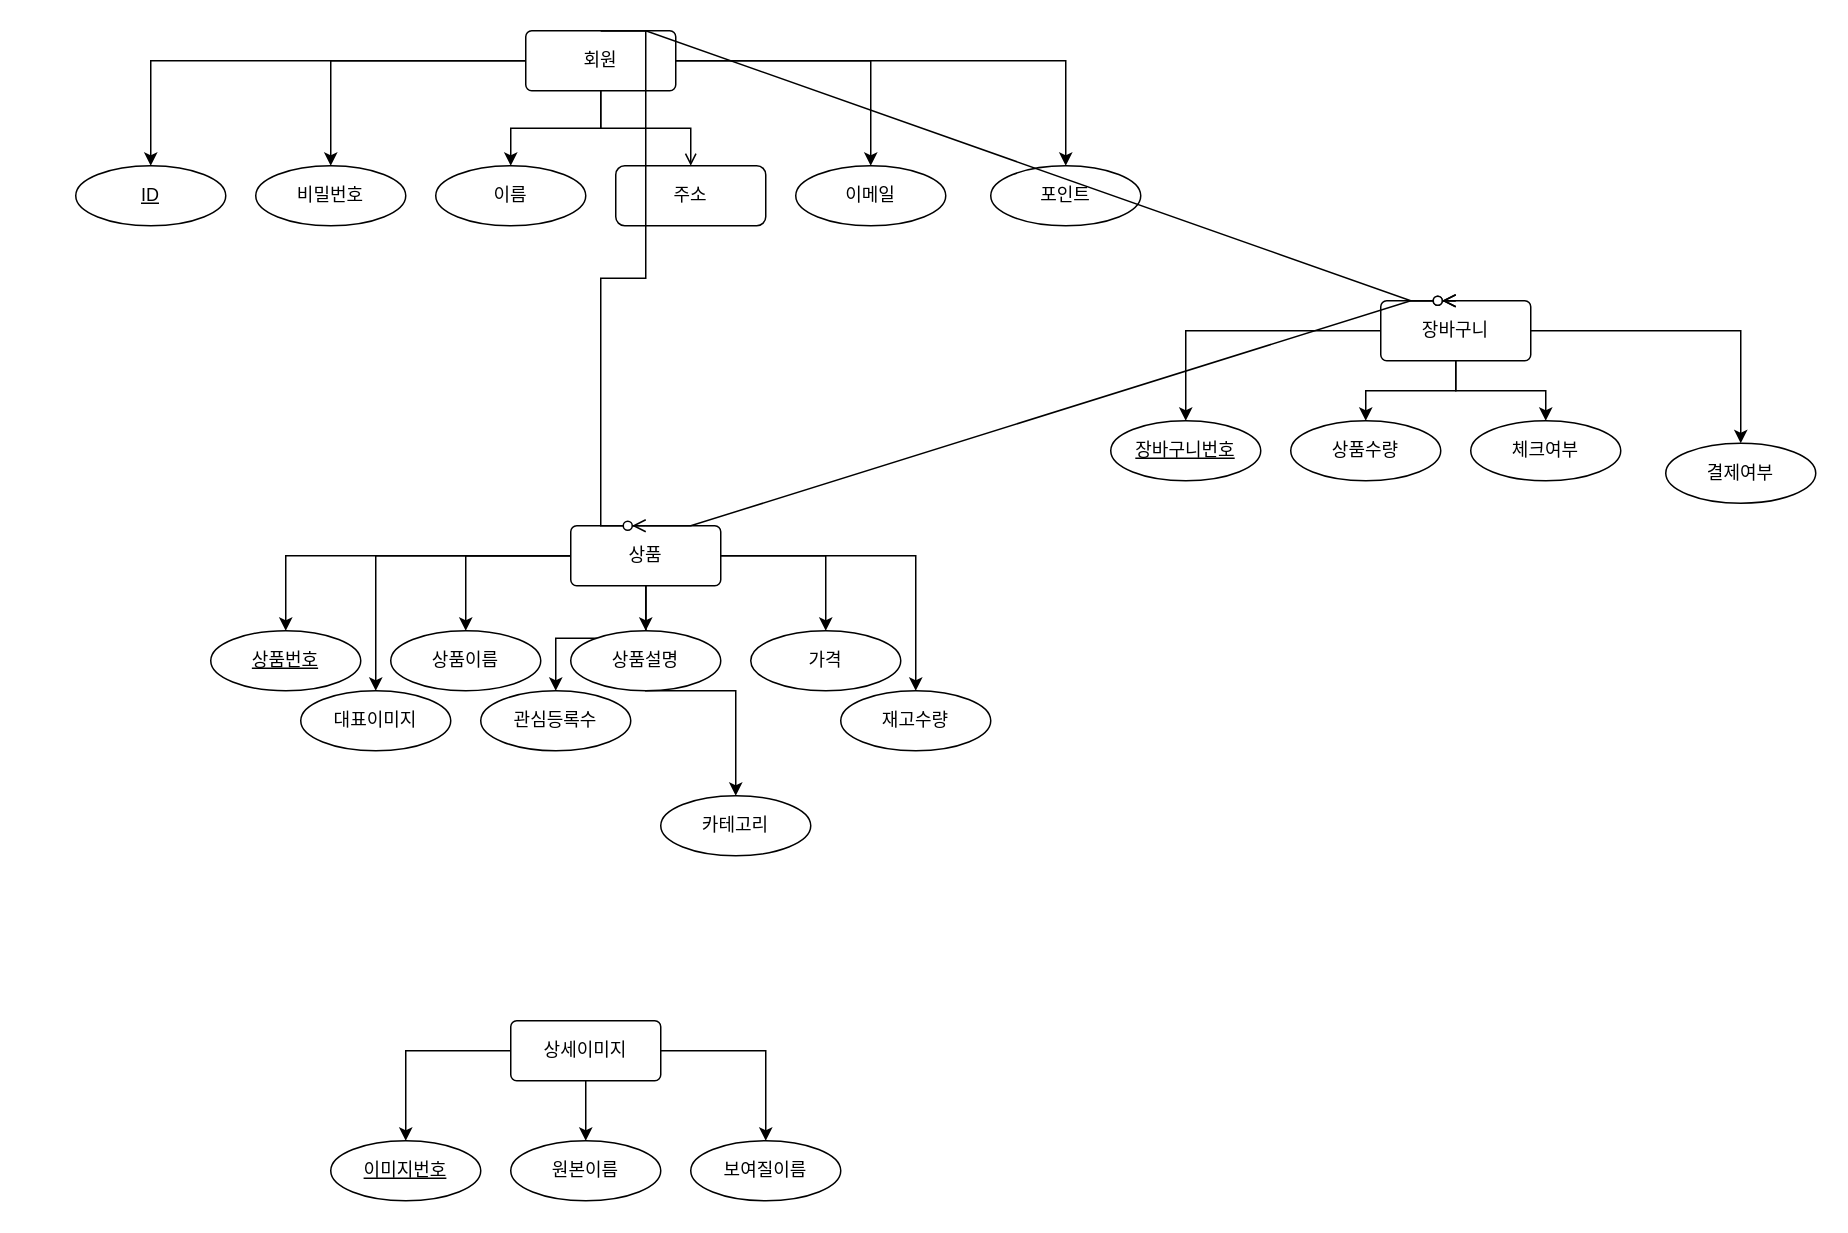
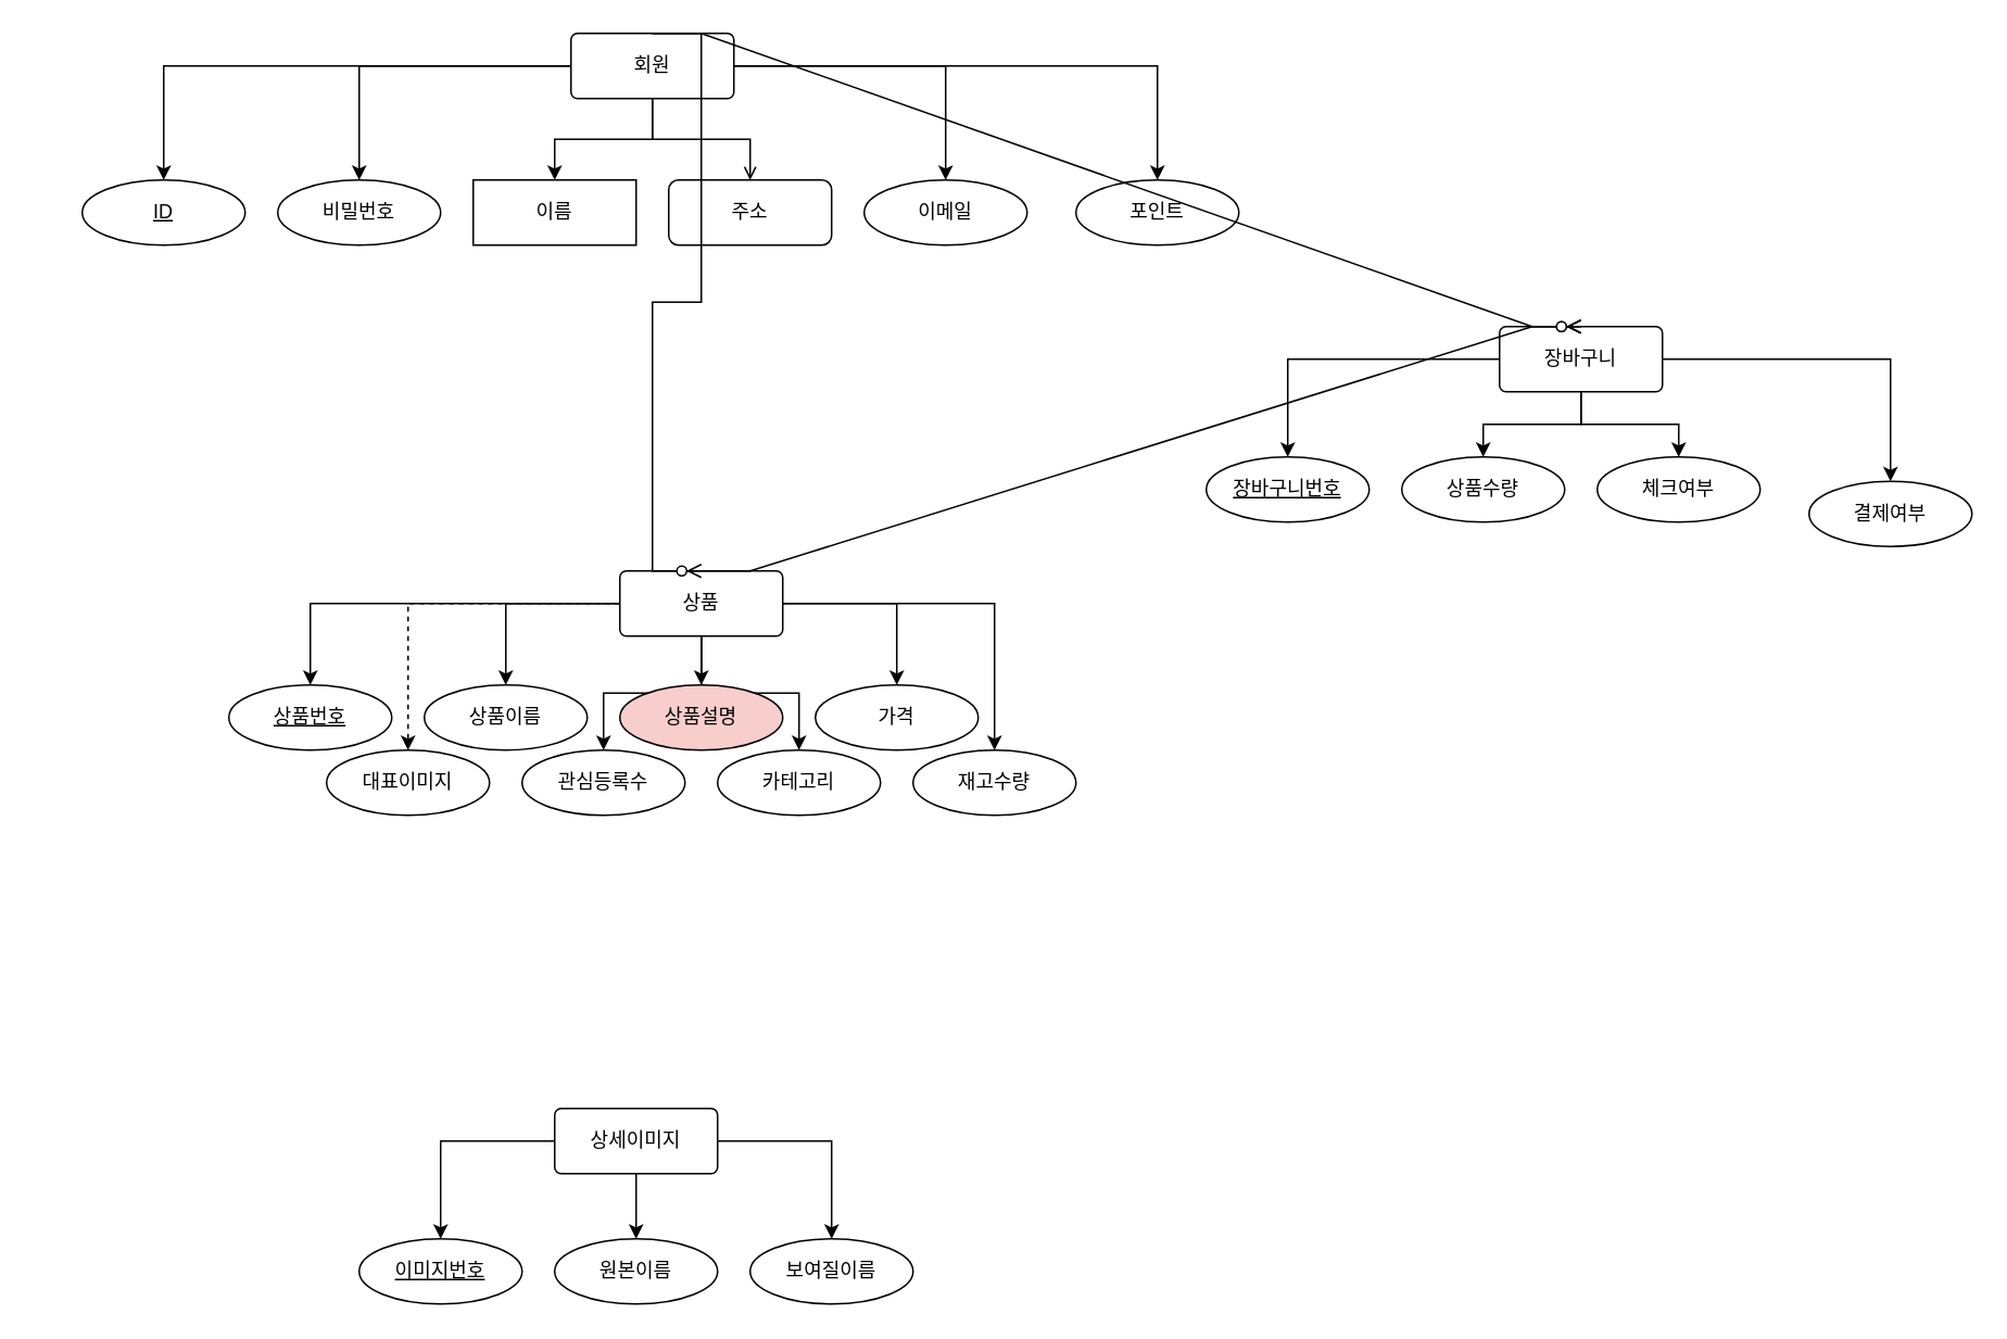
- <mxCell id="11" value="이름" style="ellipse;whiteSpace=wrap;html=1;align=center;" vertex="1" parent="1"><mxGeometry x="290" y="110" width="100" height="40" as="geometry" /></mxCell>
+ <mxCell id="11" value="이름" style="whiteSpace=wrap;html=1;align=center;rounded=0;" vertex="1" parent="1"><mxGeometry x="290" y="110" width="100" height="40" as="geometry" /></mxCell>
- <mxCell id="17" style="edgeStyle=orthogonalEdgeStyle;rounded=0;orthogonalLoop=1;jettySize=auto;html=1;entryX=0.5;entryY=0;entryDx=0;entryDy=0;" edge="1" parent="1" source="24" target="26"><mxGeometry relative="1" as="geometry" /></mxCell>
+ <mxCell id="17" style="edgeStyle=orthogonalEdgeStyle;rounded=0;orthogonalLoop=1;jettySize=auto;html=1;entryX=0.5;entryY=0;entryDx=0;entryDy=0;dashed=1;" edge="1" parent="1" source="24" target="26"><mxGeometry relative="1" as="geometry" /></mxCell>
- <mxCell id="31" value="상품설명" style="ellipse;whiteSpace=wrap;html=1;align=center;" vertex="1" parent="1"><mxGeometry x="380" y="420" width="100" height="40" as="geometry" /></mxCell>
+ <mxCell id="31" value="상품설명" style="ellipse;whiteSpace=wrap;html=1;align=center;fillColor=#f8cecc;" vertex="1" parent="1"><mxGeometry x="380" y="420" width="100" height="40" as="geometry" /></mxCell>
- <mxCell id="28" value="카테고리" style="ellipse;whiteSpace=wrap;html=1;align=center;" vertex="1" parent="1"><mxGeometry x="440" y="530" width="100" height="40" as="geometry" /></mxCell>
+ <mxCell id="28" value="카테고리" style="ellipse;whiteSpace=wrap;html=1;align=center;" vertex="1" parent="1"><mxGeometry x="440" y="460" width="100" height="40" as="geometry" /></mxCell>
